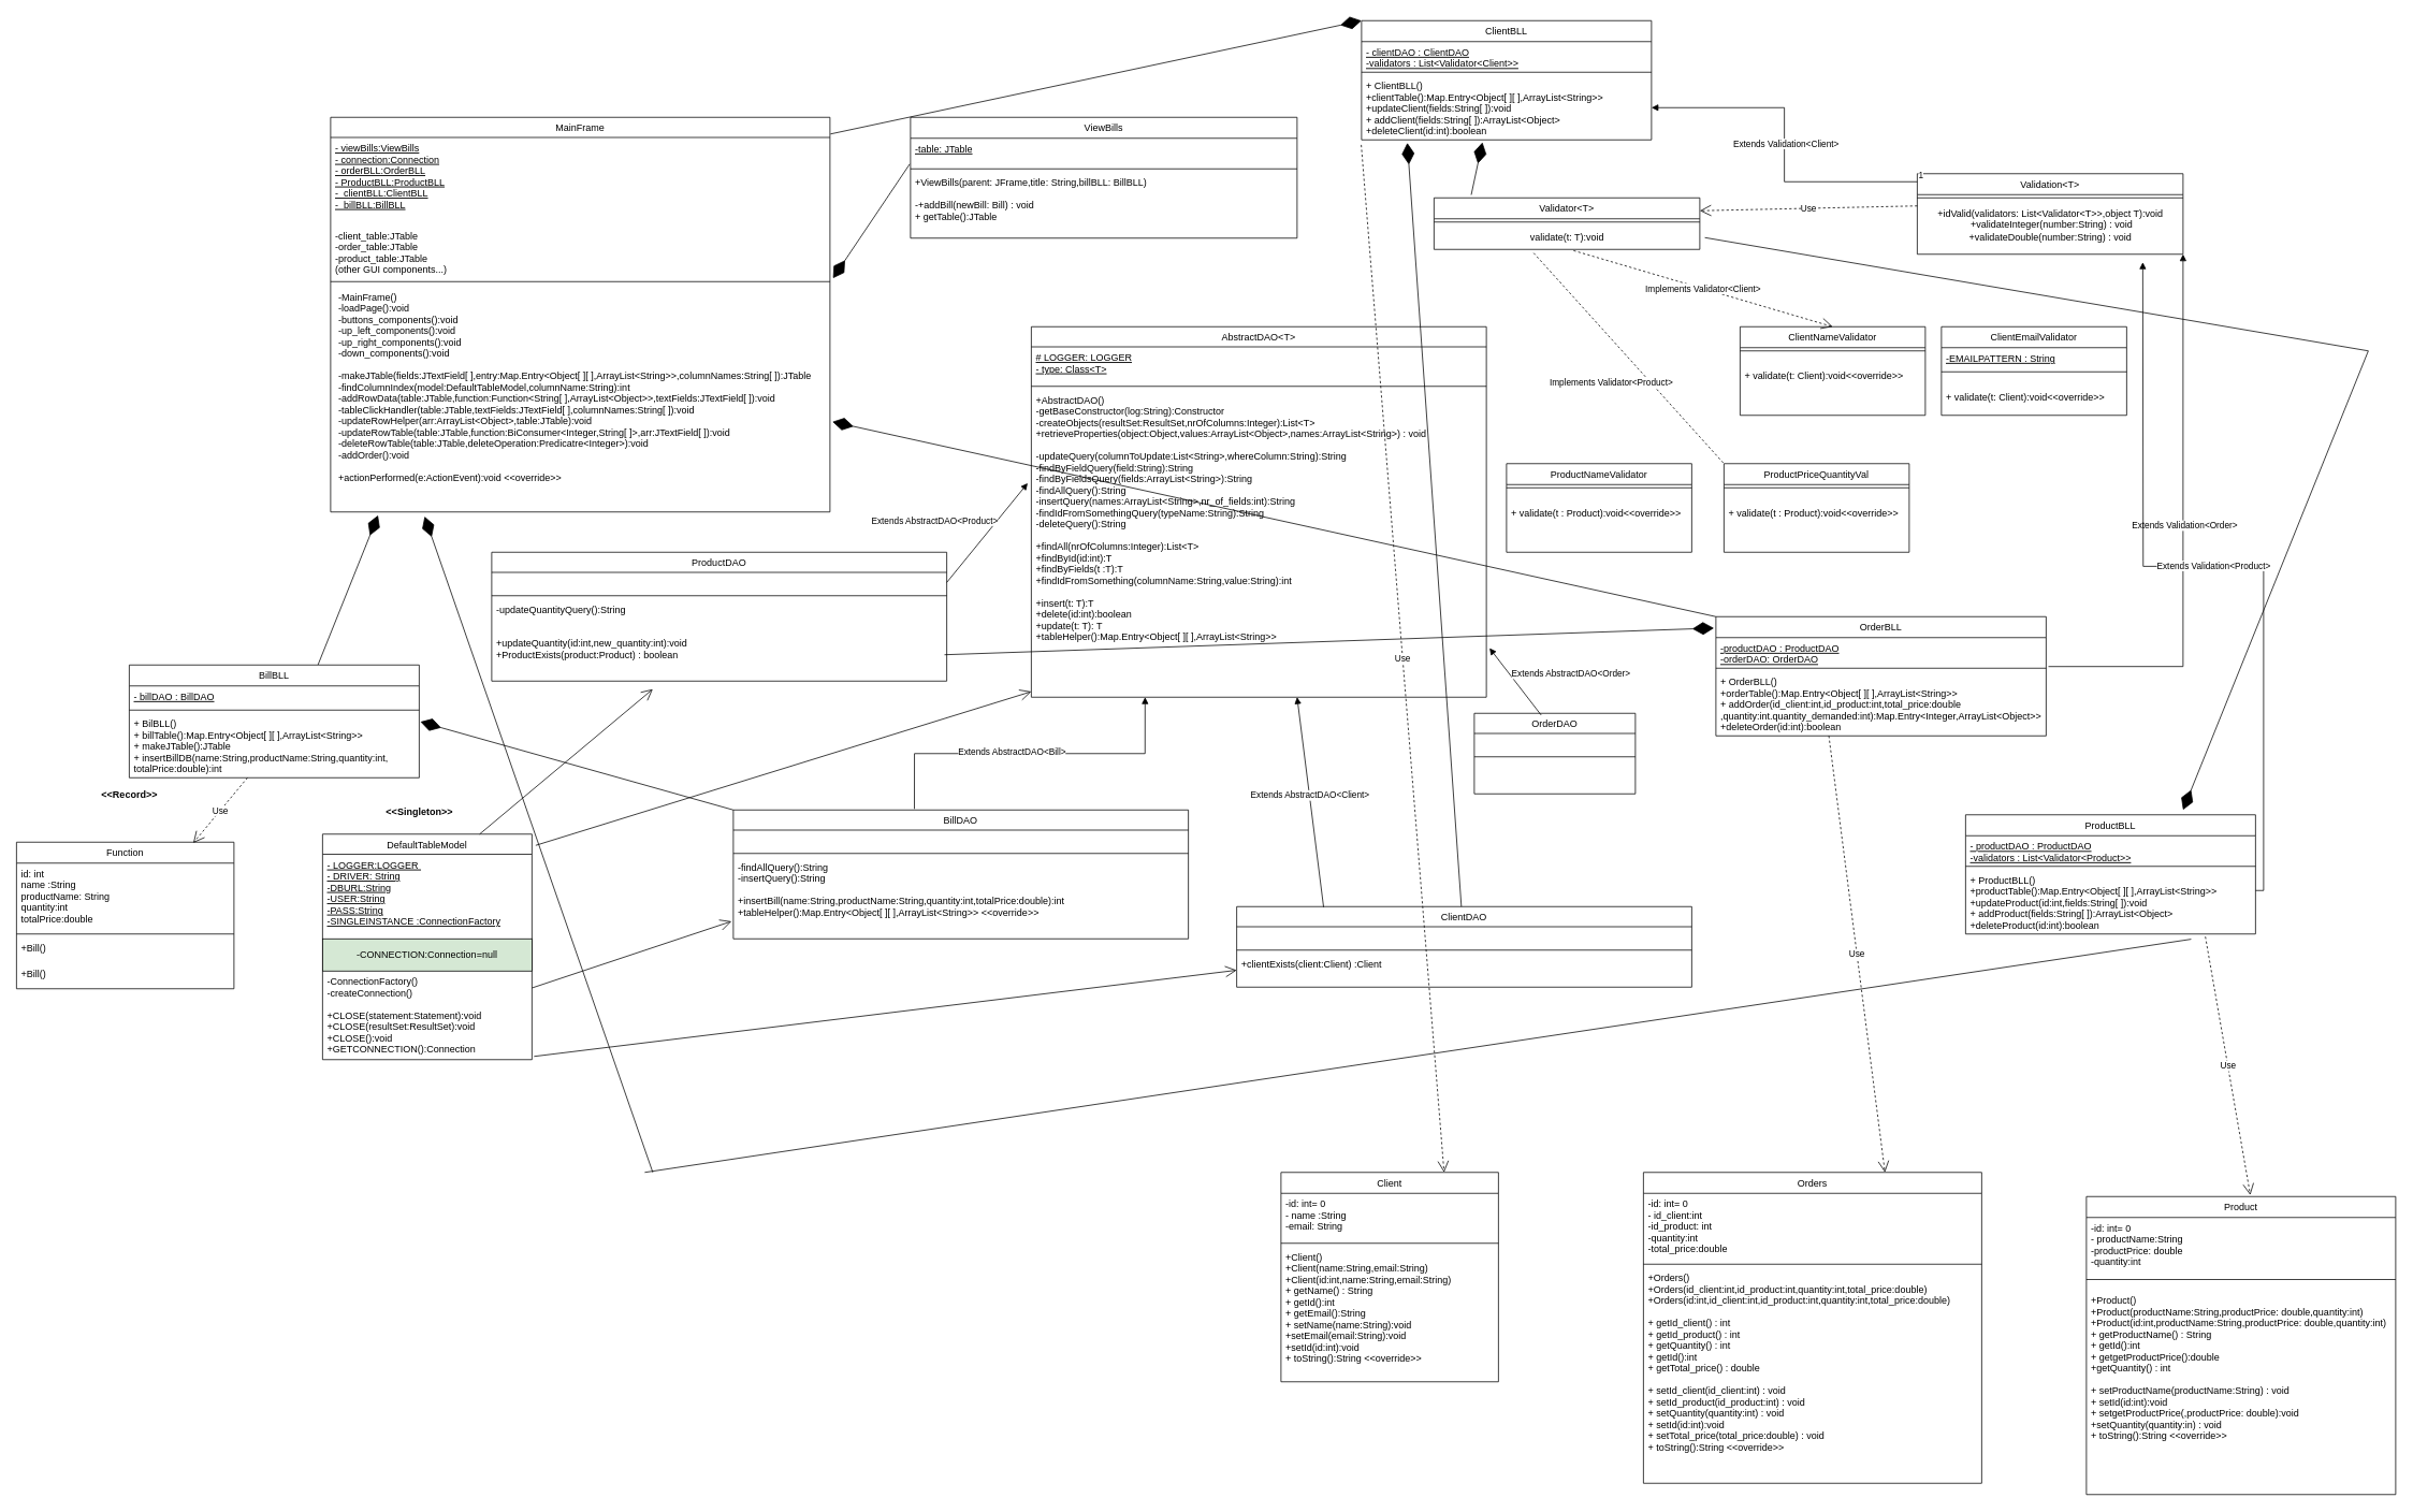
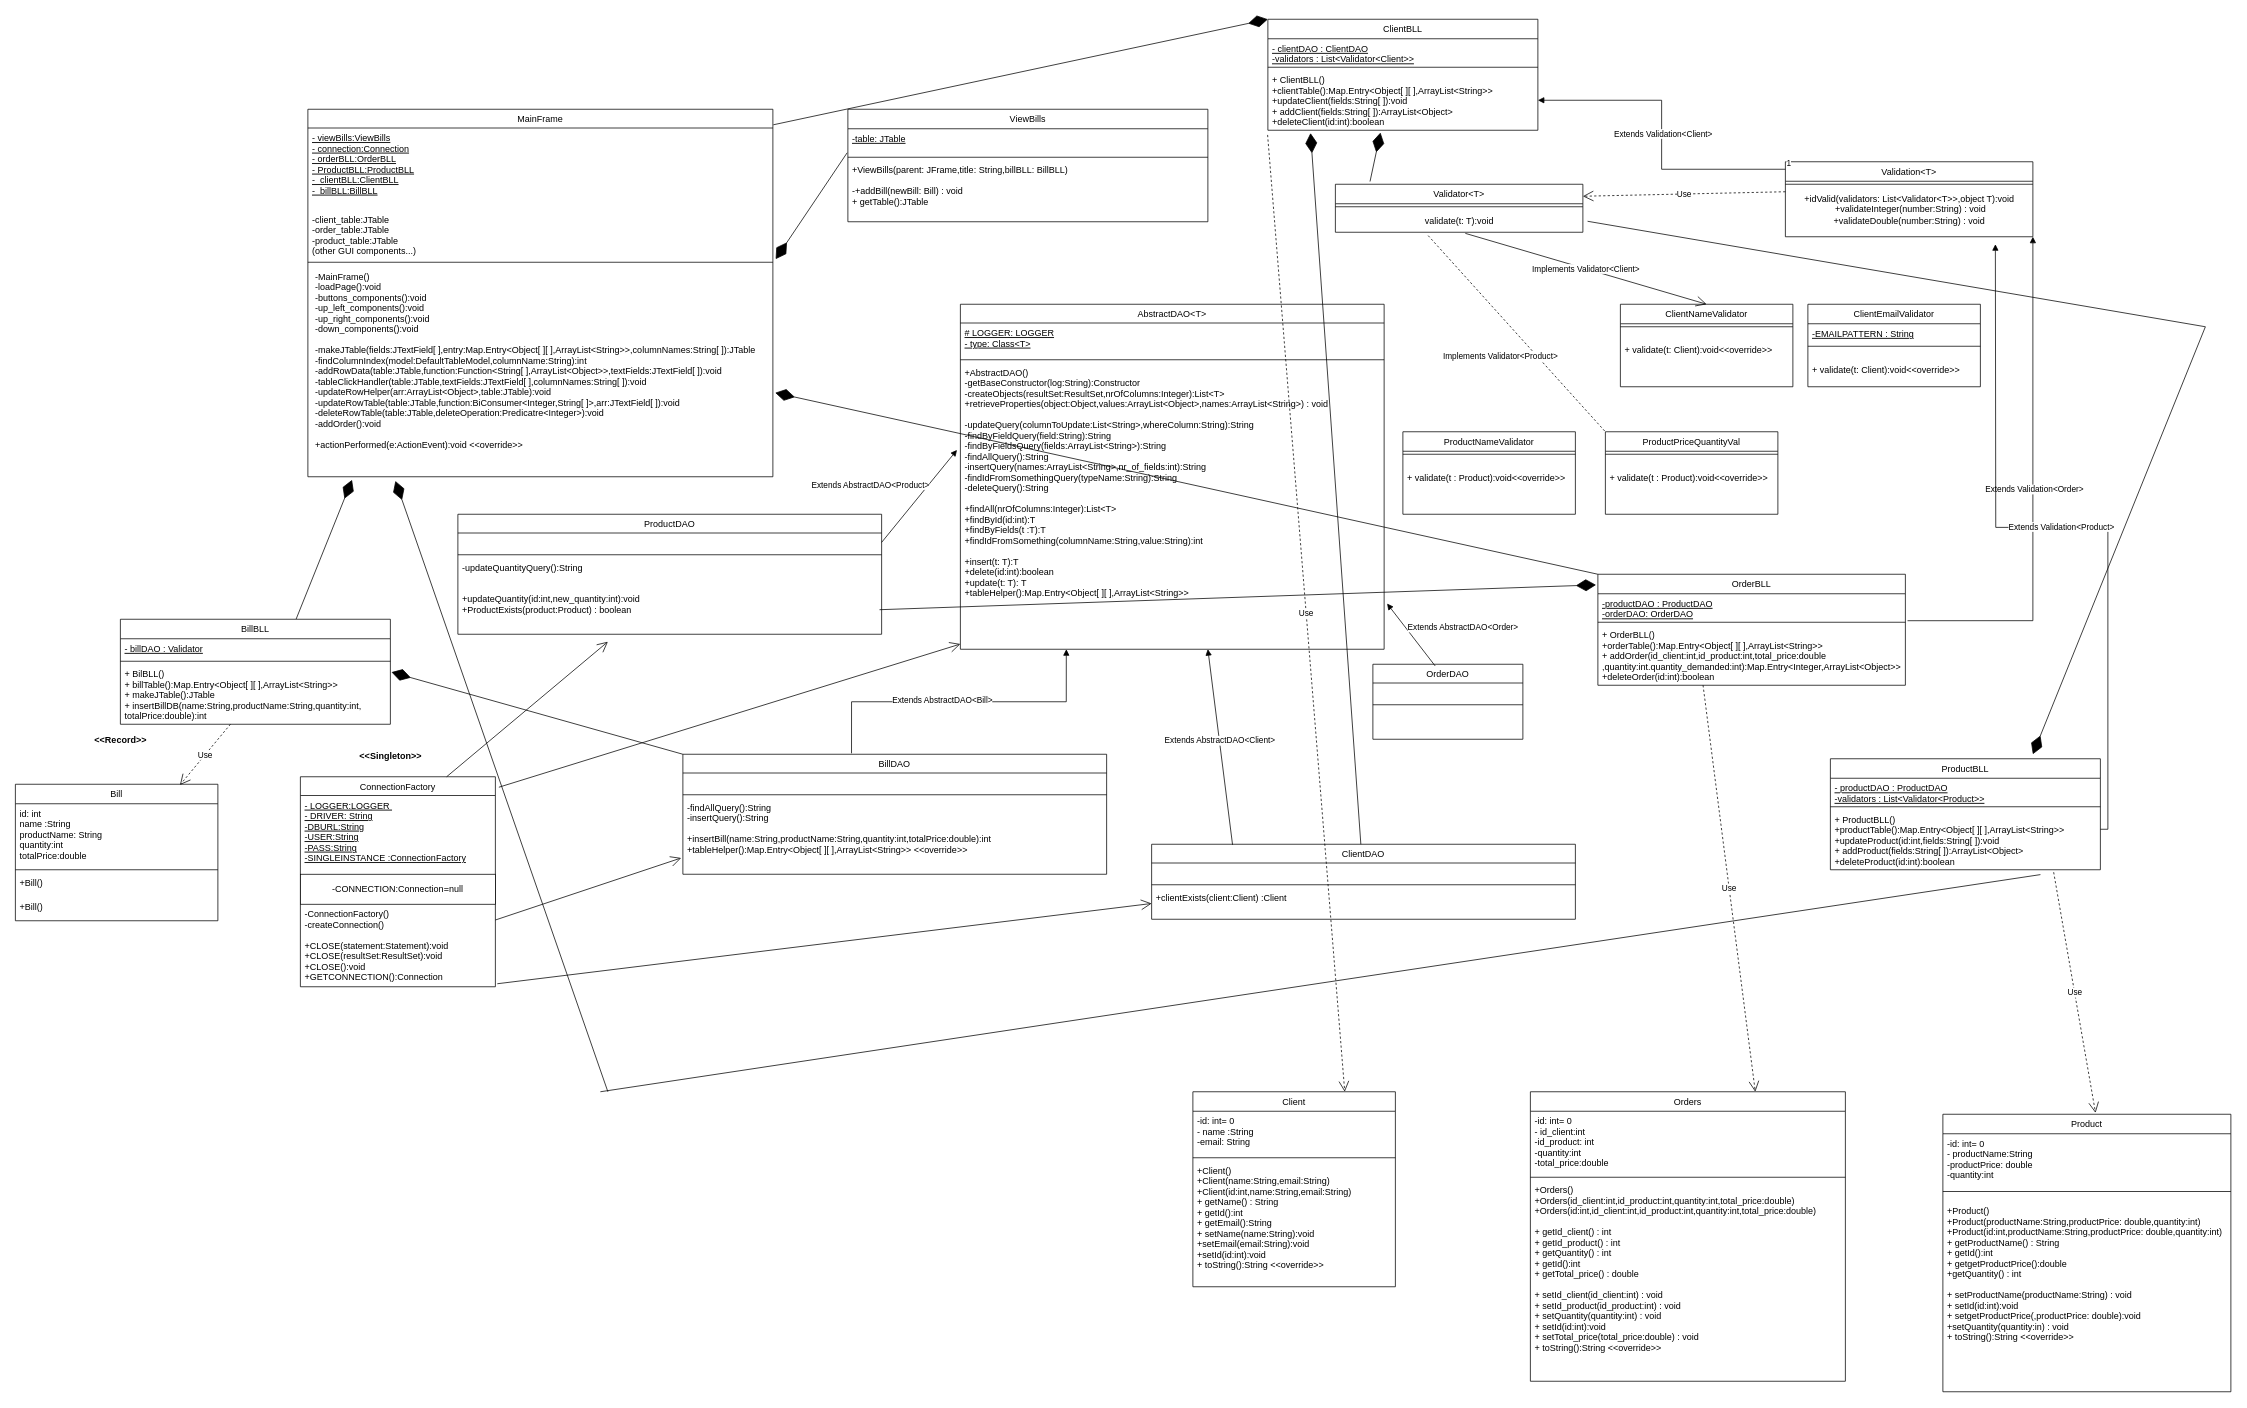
- <mxCell id="60" value="Implements Validator&amp;lt;Client&amp;gt;" style="endArrow=open;endSize=12;dashed=1;html=1;rounded=0;exitX=0.525;exitY=1.049;exitDx=0;exitDy=0;exitPerimeter=0;entryX=0.5;entryY=0;entryDx=0;entryDy=0;" edge="1" parent="1" source="49" target="57"><mxGeometry width="160" relative="1" as="geometry"><mxPoint x="1950" y="350" as="sourcePoint" /><mxPoint x="2006" y="450" as="targetPoint" /></mxGeometry></mxCell>
+ <mxCell id="60" value="Implements Validator&amp;lt;Client&amp;gt;" style="endArrow=open;endSize=12;dashed=0;html=1;rounded=0;exitX=0.525;exitY=1.049;exitDx=0;exitDy=0;exitPerimeter=0;entryX=0.5;entryY=0;entryDx=0;entryDy=0;" edge="1" parent="1" source="49" target="57"><mxGeometry width="160" relative="1" as="geometry"><mxPoint x="1950" y="350" as="sourcePoint" /><mxPoint x="2006" y="450" as="targetPoint" /></mxGeometry></mxCell>
- <mxCell id="69" value="- billDAO : BillDAO" style="text;align=left;verticalAlign=top;spacingLeft=4;spacingRight=4;overflow=hidden;rotatable=0;points=[[0,0.5],[1,0.5]];portConstraint=eastwest;fontStyle=4" vertex="1" parent="68"><mxGeometry y="26" width="360" height="26" as="geometry" /></mxCell>
+ <mxCell id="69" value="- billDAO : Validator" style="text;align=left;verticalAlign=top;spacingLeft=4;spacingRight=4;overflow=hidden;rotatable=0;points=[[0,0.5],[1,0.5]];portConstraint=eastwest;fontStyle=4" vertex="1" parent="68"><mxGeometry y="26" width="360" height="26" as="geometry" /></mxCell>
- <mxCell id="36" value="DefaultTableModel" style="swimlane;fontStyle=0;align=center;verticalAlign=top;childLayout=stackLayout;horizontal=1;startSize=25;horizontalStack=0;resizeParent=1;resizeLast=0;collapsible=1;marginBottom=0;rounded=0;shadow=0;strokeWidth=1;" vertex="1" parent="1"><mxGeometry x="400" y="1030" width="260" height="280" as="geometry"><mxRectangle x="550" y="140" width="160" height="26" as="alternateBounds" /></mxGeometry></mxCell>
+ <mxCell id="36" value="ConnectionFactory" style="swimlane;fontStyle=0;align=center;verticalAlign=top;childLayout=stackLayout;horizontal=1;startSize=25;horizontalStack=0;resizeParent=1;resizeLast=0;collapsible=1;marginBottom=0;rounded=0;shadow=0;strokeWidth=1;" vertex="1" parent="1"><mxGeometry x="400" y="1030" width="260" height="280" as="geometry"><mxRectangle x="550" y="140" width="160" height="26" as="alternateBounds" /></mxGeometry></mxCell>
- <mxCell id="114" value="Function" style="swimlane;fontStyle=0;align=center;verticalAlign=top;childLayout=stackLayout;horizontal=1;startSize=26;horizontalStack=0;resizeParent=1;resizeLast=0;collapsible=1;marginBottom=0;rounded=0;shadow=0;strokeWidth=1;" vertex="1" parent="1"><mxGeometry x="20" y="1040" width="270" height="182" as="geometry"><mxRectangle x="550" y="140" width="160" height="26" as="alternateBounds" /></mxGeometry></mxCell>
+ <mxCell id="114" value="Bill" style="swimlane;fontStyle=0;align=center;verticalAlign=top;childLayout=stackLayout;horizontal=1;startSize=26;horizontalStack=0;resizeParent=1;resizeLast=0;collapsible=1;marginBottom=0;rounded=0;shadow=0;strokeWidth=1;" vertex="1" parent="1"><mxGeometry x="20" y="1040" width="270" height="182" as="geometry"><mxRectangle x="550" y="140" width="160" height="26" as="alternateBounds" /></mxGeometry></mxCell>
- <mxCell id="38" value="&lt;span style=&quot;text-align: left; text-wrap-mode: nowrap;&quot;&gt;-CONNECTION:Connection=null&lt;/span&gt;" style="html=1;whiteSpace=wrap;fillColor=#d5e8d4;" vertex="1" parent="36"><mxGeometry y="130" width="260" height="40" as="geometry" /></mxCell>
+ <mxCell id="38" value="&lt;span style=&quot;text-align: left; text-wrap-mode: nowrap;&quot;&gt;-CONNECTION:Connection=null&lt;/span&gt;" style="html=1;whiteSpace=wrap;" vertex="1" parent="36"><mxGeometry y="130" width="260" height="40" as="geometry" /></mxCell>
